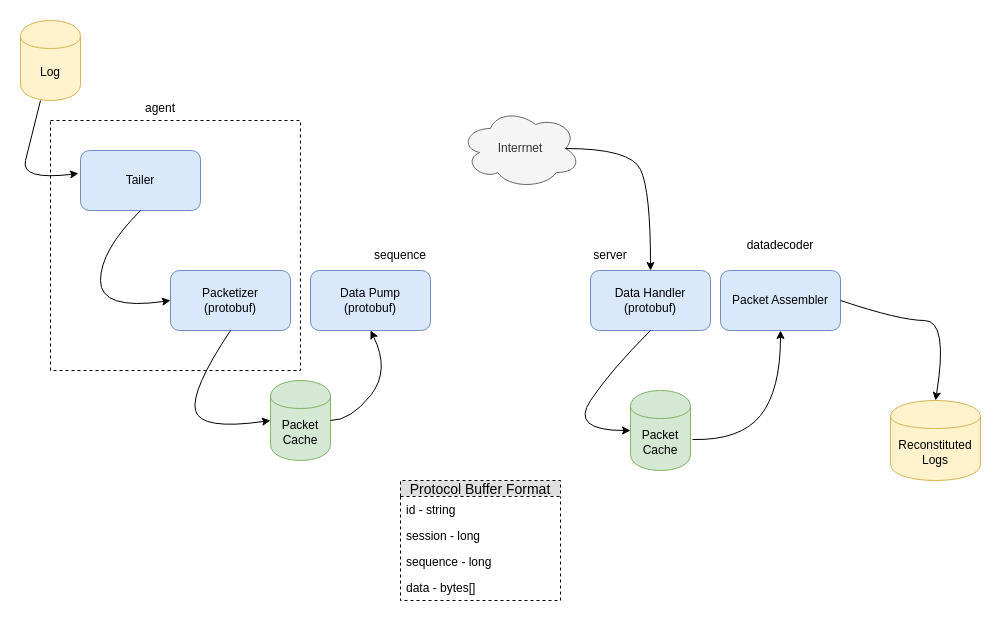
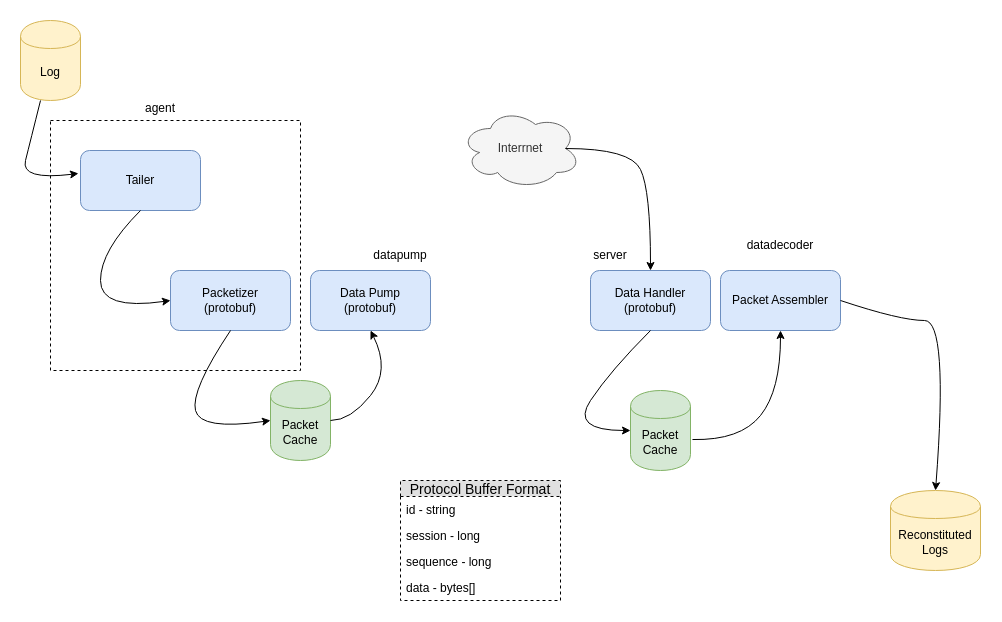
- <mxCell id="22" value="sequence" style="text;html=1;strokeColor=none;fillColor=none;align=center;verticalAlign=middle;whiteSpace=wrap;rounded=0;dashed=1;" vertex="1" parent="1"><mxGeometry x="380" y="245" width="40" height="20" as="geometry" /></mxCell>
+ <mxCell id="22" value="datapump" style="text;html=1;strokeColor=none;fillColor=none;align=center;verticalAlign=middle;whiteSpace=wrap;rounded=0;dashed=1;" vertex="1" parent="1"><mxGeometry x="380" y="245" width="40" height="20" as="geometry" /></mxCell>
- <mxCell id="11" value="&lt;div&gt;&lt;br&gt;&lt;/div&gt;&lt;div&gt;Reconstituted Logs&lt;/div&gt;&lt;div&gt;&lt;br&gt;&lt;/div&gt;" style="shape=cylinder;whiteSpace=wrap;html=1;boundedLbl=1;backgroundOutline=1;fillColor=#fff2cc;strokeColor=#d6b656;" parent="1" vertex="1"><mxGeometry x="890" y="400" width="90" height="80" as="geometry" /></mxCell>
+ <mxCell id="11" value="&lt;div&gt;&lt;br&gt;&lt;/div&gt;&lt;div&gt;Reconstituted Logs&lt;/div&gt;&lt;div&gt;&lt;br&gt;&lt;/div&gt;" style="shape=cylinder;whiteSpace=wrap;html=1;boundedLbl=1;backgroundOutline=1;fillColor=#fff2cc;strokeColor=#d6b656;" parent="1" vertex="1"><mxGeometry x="890" y="490" width="90" height="80" as="geometry" /></mxCell>
